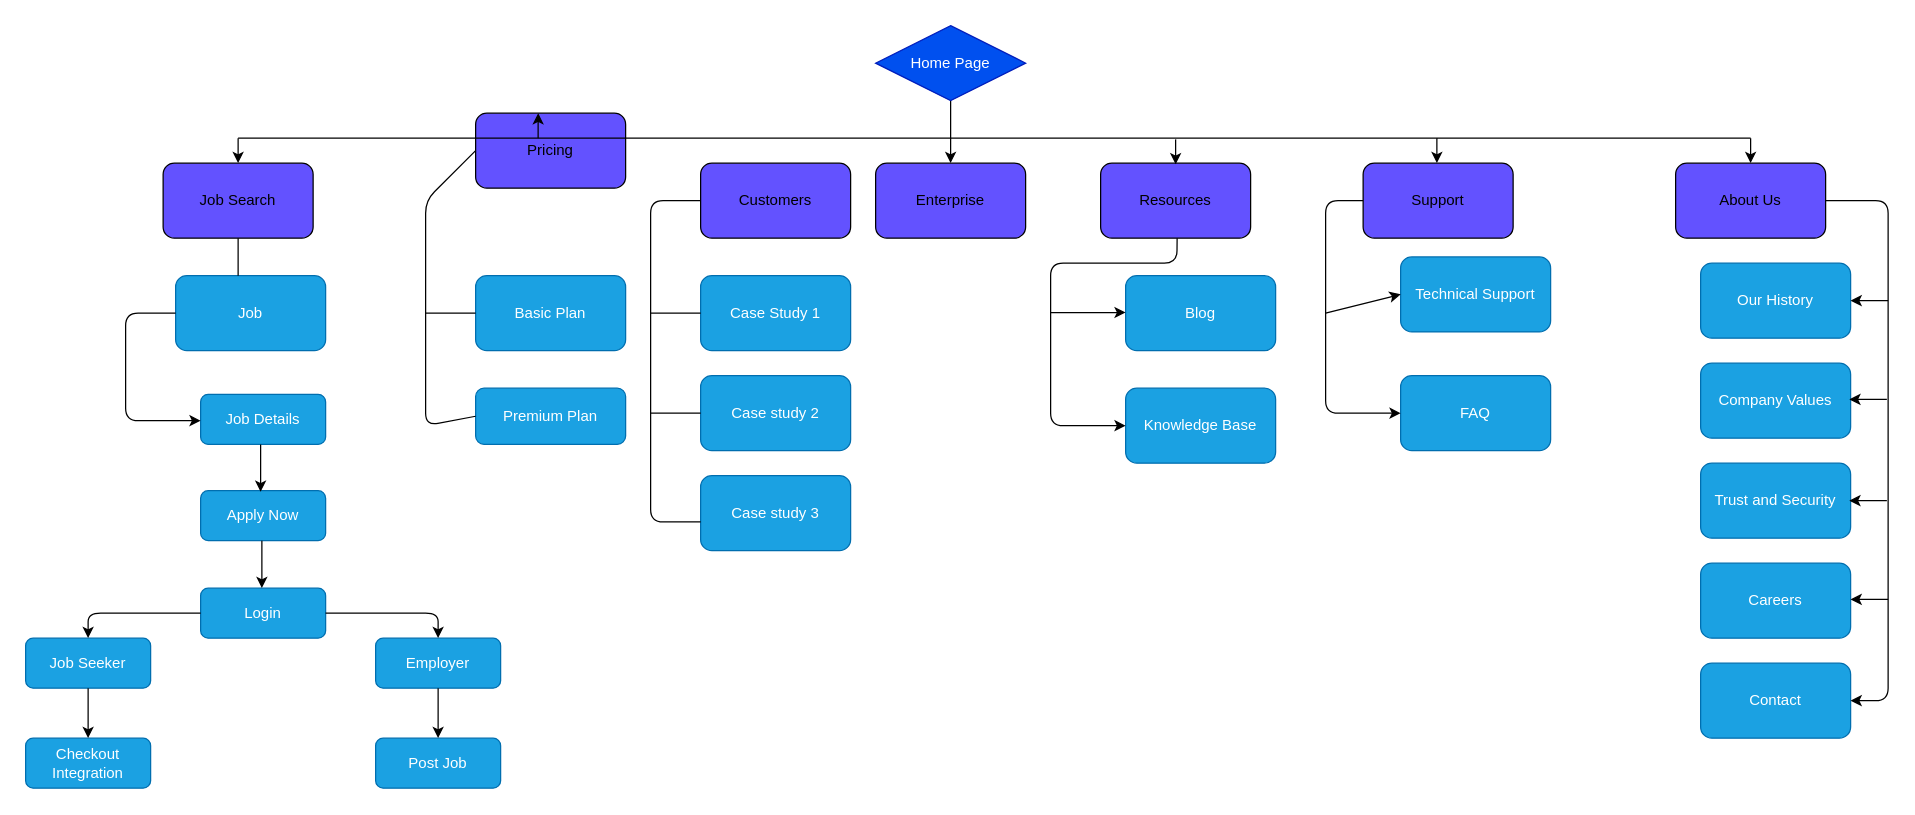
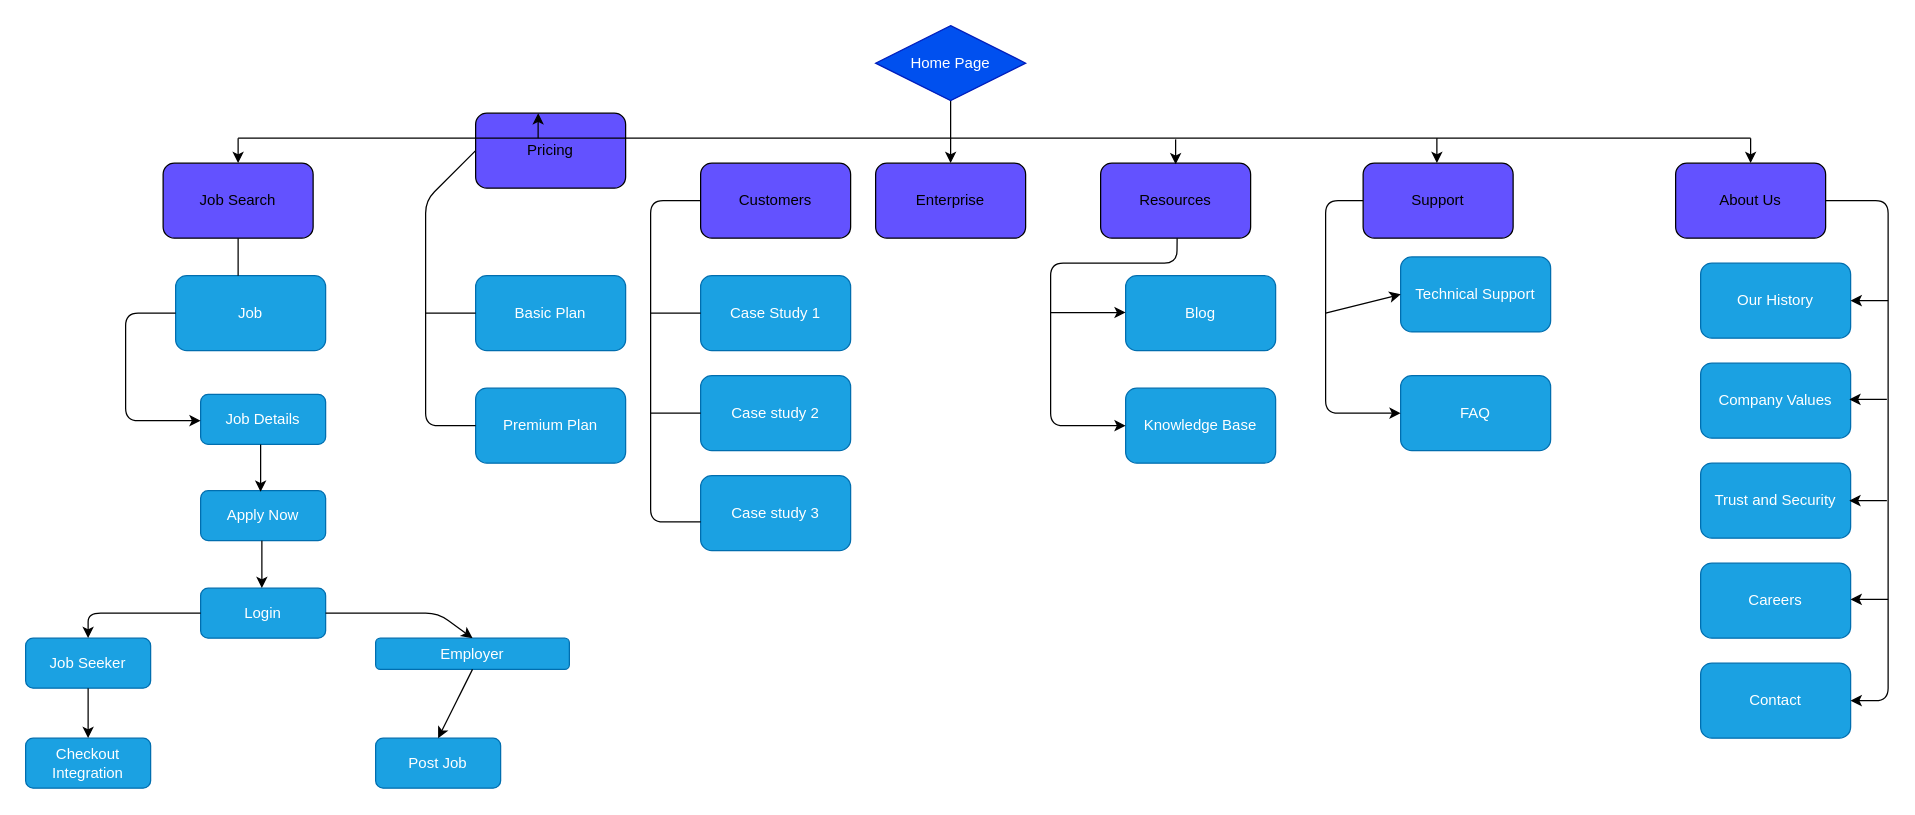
- <mxCell id="11" value="Premium Plan" style="rounded=1;whiteSpace=wrap;html=1;fillColor=#1ba1e2;strokeColor=#006EAF;fontColor=#ffffff;" vertex="1" parent="1"><mxGeometry x="380" y="310" width="120" height="45" as="geometry" /></mxCell>
+ <mxCell id="11" value="Premium Plan" style="rounded=1;whiteSpace=wrap;html=1;fillColor=#1ba1e2;strokeColor=#006EAF;fontColor=#ffffff;" vertex="1" parent="1"><mxGeometry x="380" y="310" width="120" height="60" as="geometry" /></mxCell>
- <mxCell id="54" value="Employer" style="rounded=1;whiteSpace=wrap;html=1;fillColor=#1ba1e2;fontColor=#ffffff;strokeColor=#006EAF;" vertex="1" parent="1"><mxGeometry x="300" y="510" width="100" height="40" as="geometry" /></mxCell>
+ <mxCell id="54" value="Employer" style="rounded=1;whiteSpace=wrap;html=1;fillColor=#1ba1e2;fontColor=#ffffff;strokeColor=#006EAF;" vertex="1" parent="1"><mxGeometry x="300" y="510" width="155" height="25" as="geometry" /></mxCell>
